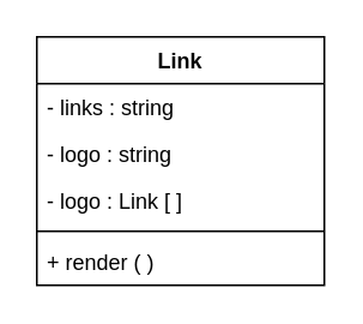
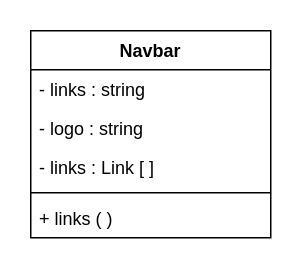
- <mxCell id="2" value="Link" style="swimlane;fontStyle=1;align=center;verticalAlign=top;childLayout=stackLayout;horizontal=1;startSize=26;horizontalStack=0;resizeParent=1;resizeParentMax=0;resizeLast=0;collapsible=1;marginBottom=0;shadow=0;labelBackgroundColor=none;sketch=0;fillStyle=solid;fillColor=default;gradientColor=none;" vertex="1" parent="1"><mxGeometry x="20" y="20" width="160" height="138" as="geometry" /></mxCell>
+ <mxCell id="2" value="Navbar" style="swimlane;fontStyle=1;align=center;verticalAlign=top;childLayout=stackLayout;horizontal=1;startSize=26;horizontalStack=0;resizeParent=1;resizeParentMax=0;resizeLast=0;collapsible=1;marginBottom=0;shadow=0;labelBackgroundColor=none;sketch=0;fillStyle=solid;fillColor=default;gradientColor=none;" vertex="1" parent="1"><mxGeometry x="20" y="20" width="160" height="138" as="geometry" /></mxCell>
- <mxCell id="5" value="- logo : Link [ ] " style="text;strokeColor=none;fillColor=none;align=left;verticalAlign=top;spacingLeft=4;spacingRight=4;overflow=hidden;rotatable=0;points=[[0,0.5],[1,0.5]];portConstraint=eastwest;shadow=0;labelBackgroundColor=none;sketch=0;fillStyle=solid;" vertex="1" parent="2"><mxGeometry y="78" width="160" height="26" as="geometry" /></mxCell>
+ <mxCell id="5" value="- links : Link [ ] " style="text;strokeColor=none;fillColor=none;align=left;verticalAlign=top;spacingLeft=4;spacingRight=4;overflow=hidden;rotatable=0;points=[[0,0.5],[1,0.5]];portConstraint=eastwest;shadow=0;labelBackgroundColor=none;sketch=0;fillStyle=solid;" vertex="1" parent="2"><mxGeometry y="78" width="160" height="26" as="geometry" /></mxCell>
- <mxCell id="7" value="+ render ( )" style="text;strokeColor=none;fillColor=none;align=left;verticalAlign=top;spacingLeft=4;spacingRight=4;overflow=hidden;rotatable=0;points=[[0,0.5],[1,0.5]];portConstraint=eastwest;shadow=0;labelBackgroundColor=none;sketch=0;fillStyle=solid;" vertex="1" parent="2"><mxGeometry y="112" width="160" height="26" as="geometry" /></mxCell>
+ <mxCell id="7" value="+ links ( )" style="text;strokeColor=none;fillColor=none;align=left;verticalAlign=top;spacingLeft=4;spacingRight=4;overflow=hidden;rotatable=0;points=[[0,0.5],[1,0.5]];portConstraint=eastwest;shadow=0;labelBackgroundColor=none;sketch=0;fillStyle=solid;" vertex="1" parent="2"><mxGeometry y="112" width="160" height="26" as="geometry" /></mxCell>
